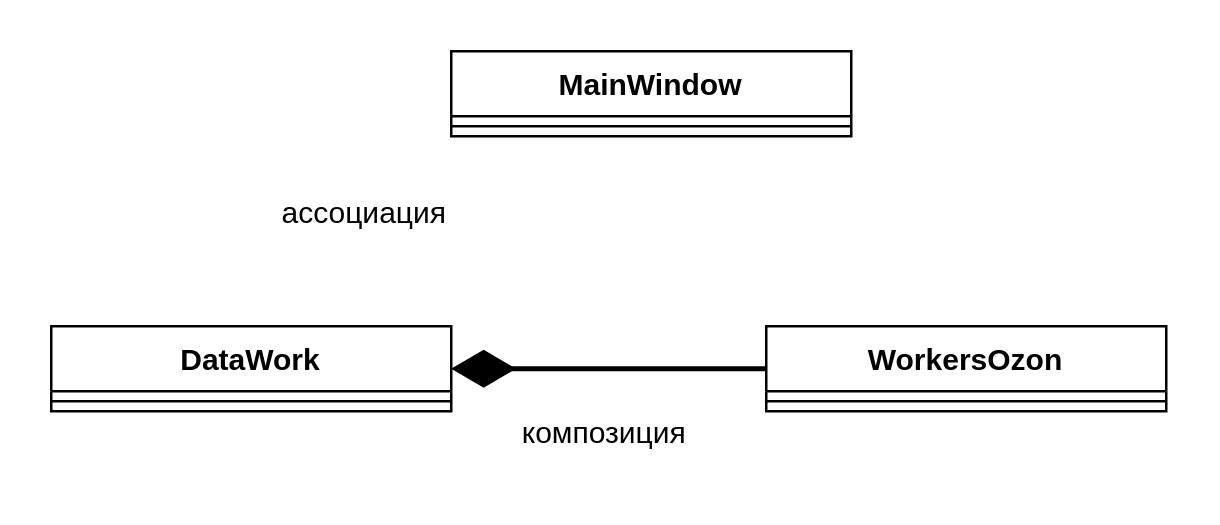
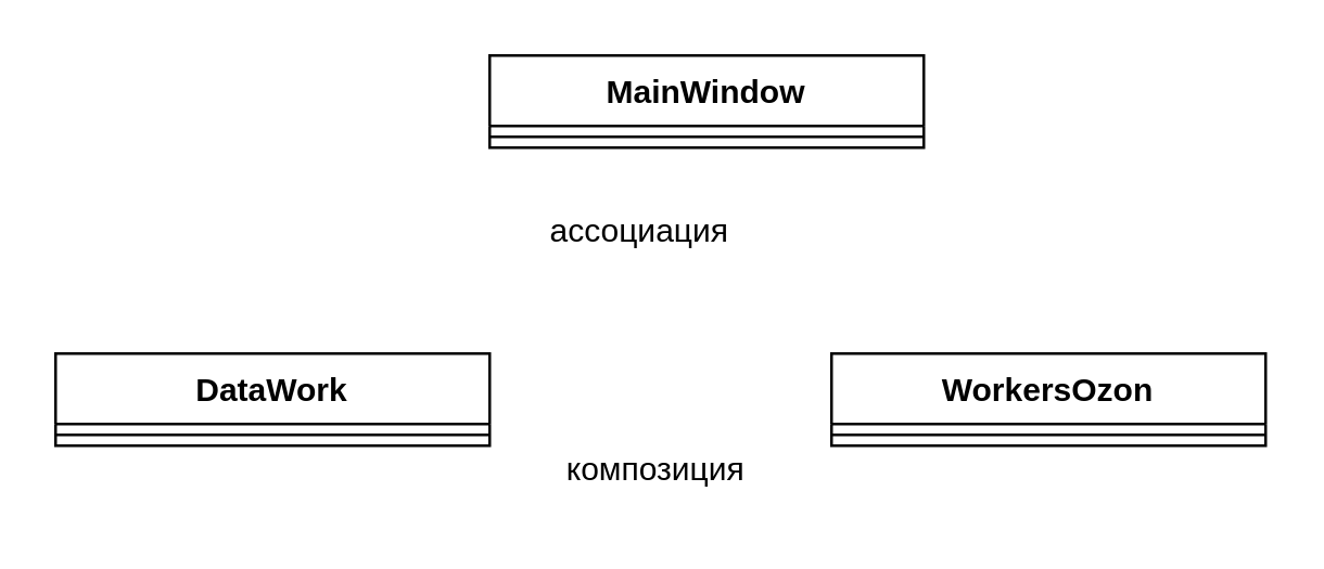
- <mxCell id="10" value="ассоциация" style="text;html=1;align=center;verticalAlign=middle;resizable=0;points=[];autosize=1;strokeColor=none;fillColor=none;" vertex="1" parent="1"><mxGeometry x="100" y="70" width="90" height="30" as="geometry" /></mxCell>
+ <mxCell id="10" value="ассоциация" style="text;html=1;align=center;verticalAlign=middle;resizable=0;points=[];autosize=1;strokeColor=none;fillColor=none;" vertex="1" parent="1"><mxGeometry x="190" y="70" width="90" height="30" as="geometry" /></mxCell>
- <mxCell id="6" value="" style="edgeStyle=orthogonalEdgeStyle;orthogonalLoop=1;jettySize=auto;html=1;entryX=1;entryY=0.5;entryDx=0;entryDy=0;endArrow=diamondThin;endFill=1;strokeWidth=2;jumpSize=8;startSize=5;endSize=20;curved=1;" edge="1" parent="1" source="7" target="4"><mxGeometry relative="1" as="geometry" /></mxCell>
